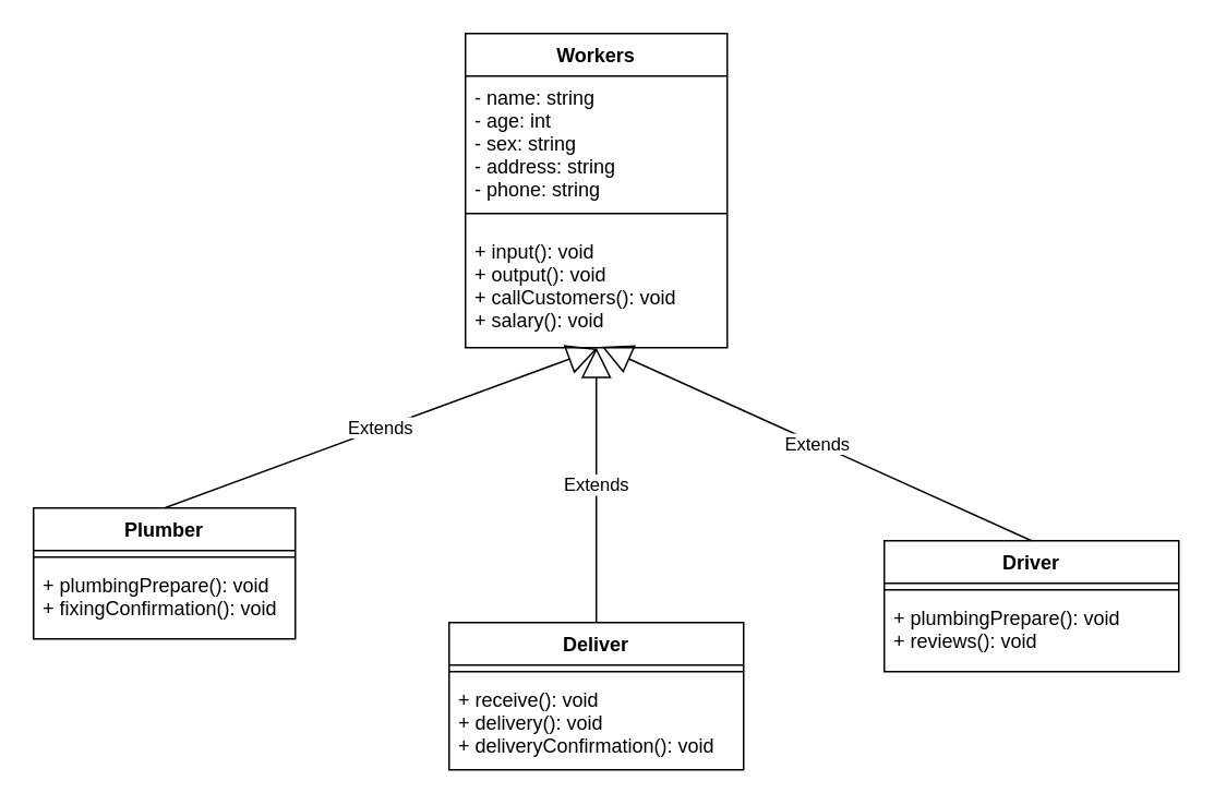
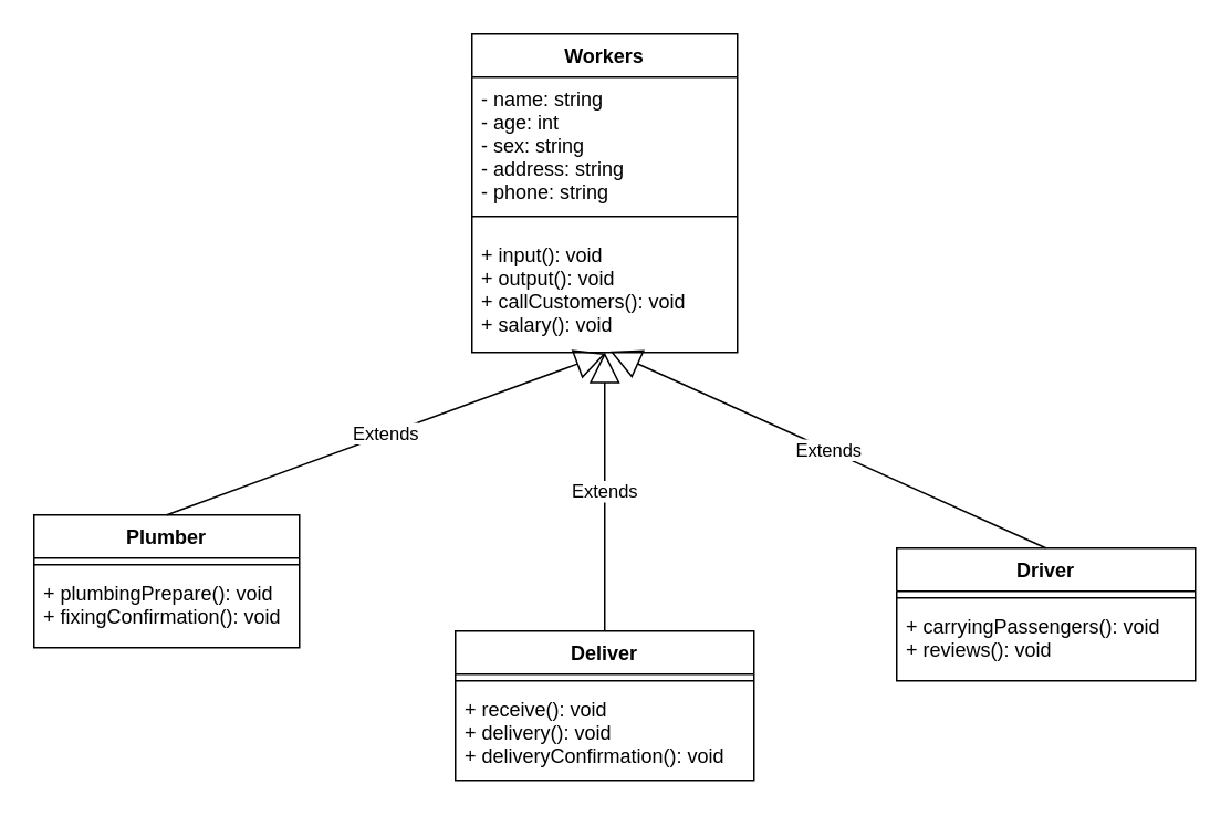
- <mxCell id="14" value="+ plumbingPrepare(): void&#10;+ reviews(): void" style="text;strokeColor=none;fillColor=none;align=left;verticalAlign=top;spacingLeft=4;spacingRight=4;overflow=hidden;rotatable=0;points=[[0,0.5],[1,0.5]];portConstraint=eastwest;" parent="12" vertex="1"><mxGeometry y="34" width="180" height="46" as="geometry" /></mxCell>
+ <mxCell id="14" value="+ carryingPassengers(): void&#10;+ reviews(): void" style="text;strokeColor=none;fillColor=none;align=left;verticalAlign=top;spacingLeft=4;spacingRight=4;overflow=hidden;rotatable=0;points=[[0,0.5],[1,0.5]];portConstraint=eastwest;" parent="12" vertex="1"><mxGeometry y="34" width="180" height="46" as="geometry" /></mxCell>
